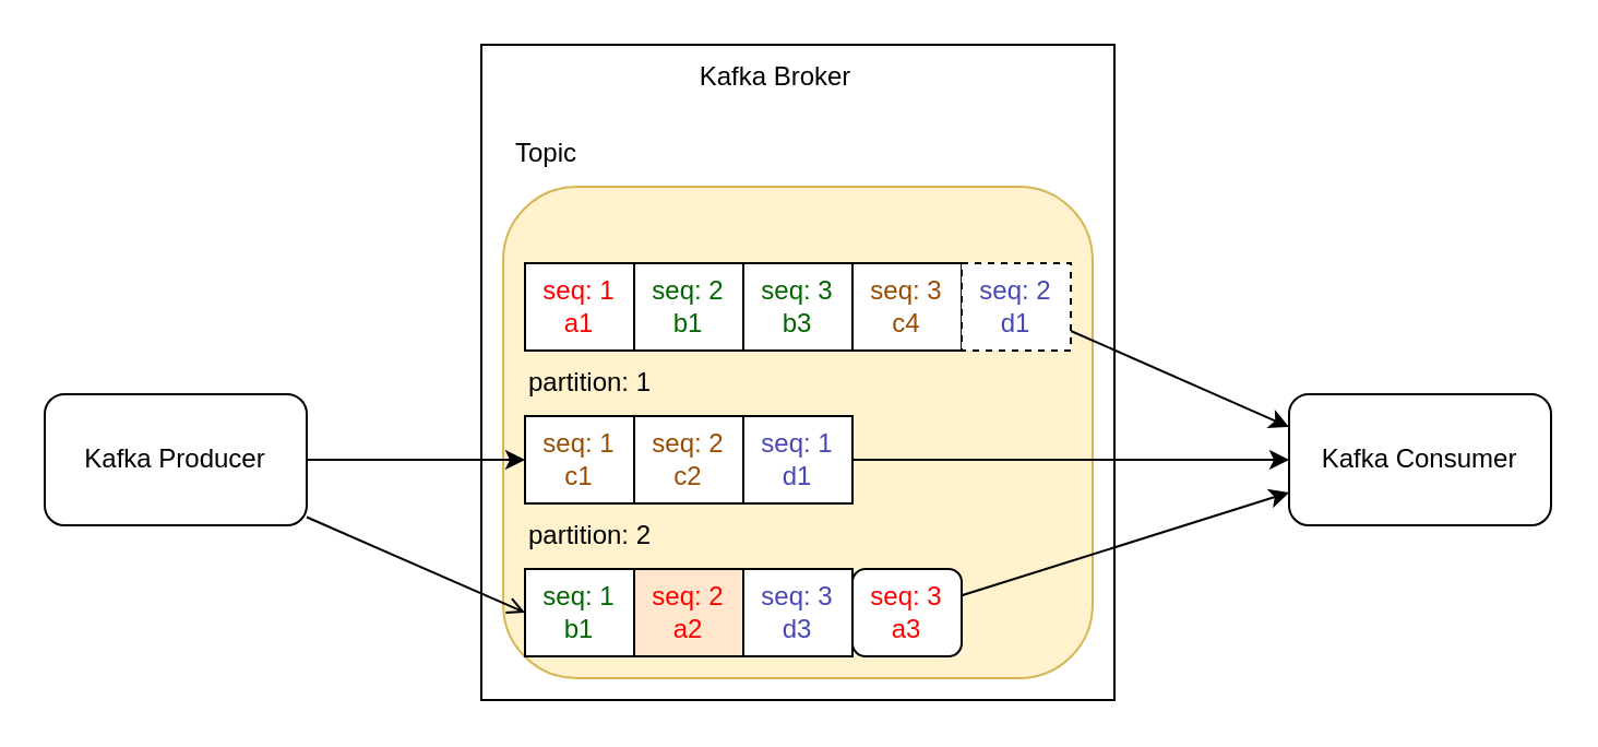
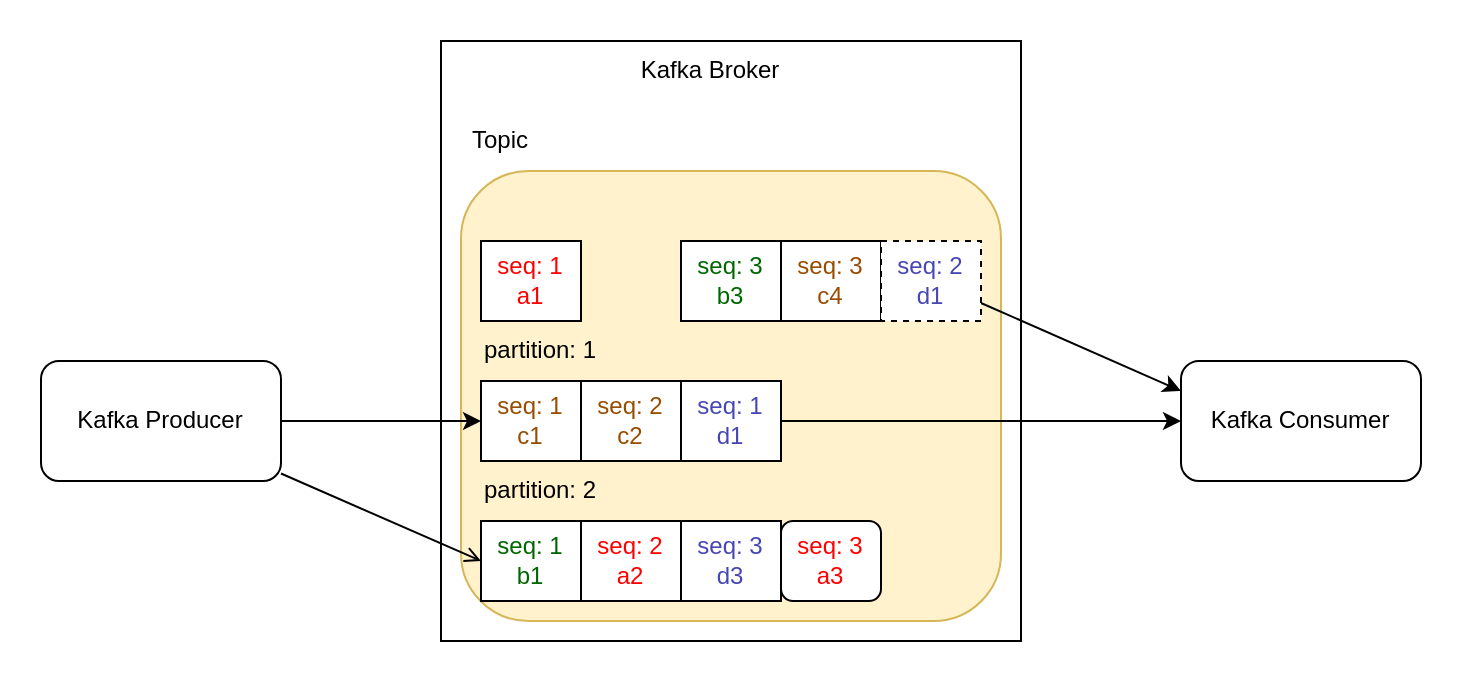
- <mxCell id="7" value="&lt;font color=&quot;#006600&quot;&gt;seq: 2&lt;/font&gt;&lt;div&gt;&lt;font color=&quot;#006600&quot;&gt;b1&lt;/font&gt;&lt;/div&gt;" style="rounded=0;whiteSpace=wrap;html=1;" vertex="1" parent="1"><mxGeometry x="290" y="120" width="50" height="40" as="geometry" /></mxCell>
- <mxCell id="19" style="rounded=0;orthogonalLoop=1;jettySize=auto;html=1;entryX=0;entryY=0.75;entryDx=0;entryDy=0;" edge="1" parent="1" source="20" target="24"><mxGeometry relative="1" as="geometry" /></mxCell>
- <mxCell id="17" value="&lt;font color=&quot;#ff0000&quot;&gt;seq: 2&lt;/font&gt;&lt;div&gt;&lt;font color=&quot;#ff0000&quot;&gt;a2&lt;/font&gt;&lt;/div&gt;" style="rounded=0;whiteSpace=wrap;html=1;fillColor=#ffe6cc;" vertex="1" parent="1"><mxGeometry x="290" y="260" width="50" height="40" as="geometry" /></mxCell>
+ <mxCell id="17" value="&lt;font color=&quot;#ff0000&quot;&gt;seq: 2&lt;/font&gt;&lt;div&gt;&lt;font color=&quot;#ff0000&quot;&gt;a2&lt;/font&gt;&lt;/div&gt;" style="rounded=0;whiteSpace=wrap;html=1;" vertex="1" parent="1"><mxGeometry x="290" y="260" width="50" height="40" as="geometry" /></mxCell>
